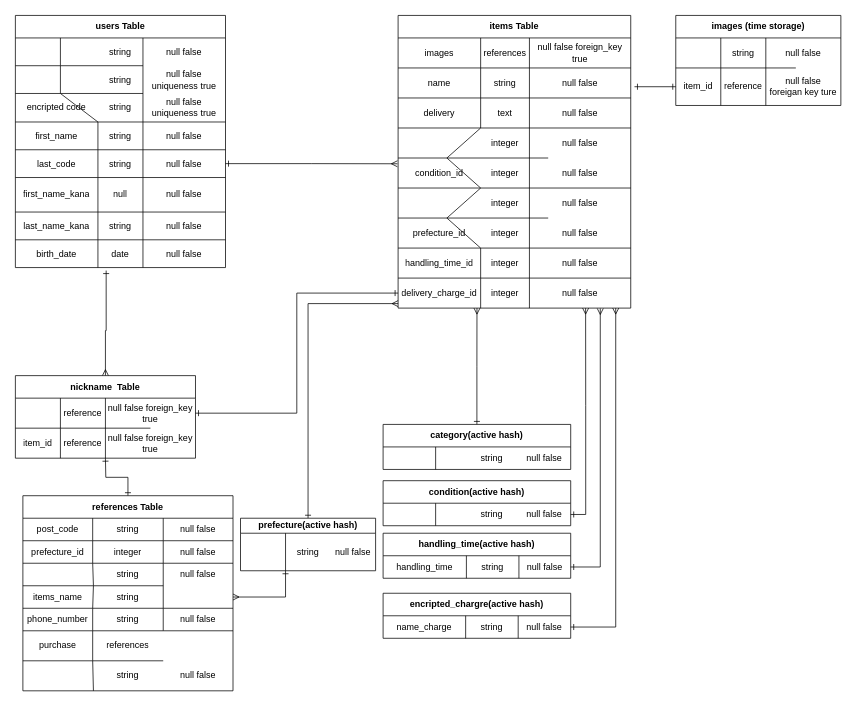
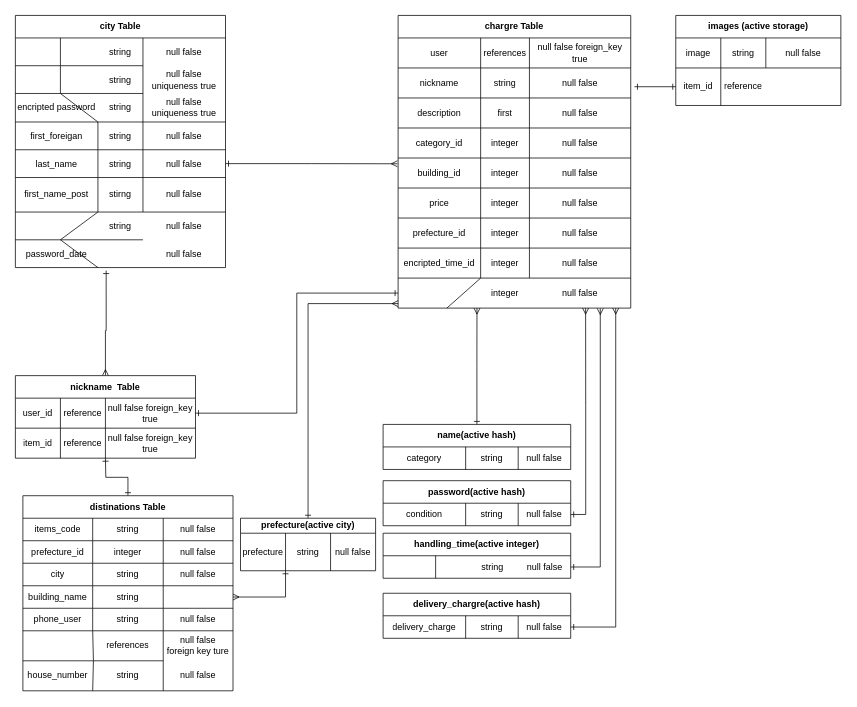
- <mxCell id="98" value="users Table" style="shape=table;html=1;whiteSpace=wrap;startSize=30;container=1;collapsible=0;childLayout=tableLayout;fontStyle=1;align=center;" parent="1" vertex="1"><mxGeometry y="20" width="280" height="336" as="geometry" x="20" /></mxCell>
+ <mxCell id="98" value="city Table" style="shape=table;html=1;whiteSpace=wrap;startSize=30;container=1;collapsible=0;childLayout=tableLayout;fontStyle=1;align=center;" parent="1" vertex="1"><mxGeometry y="20" width="280" height="336" as="geometry" x="20" /></mxCell>
- <mxCell id="61" value="items Table" style="shape=table;html=1;whiteSpace=wrap;startSize=30;container=1;collapsible=0;childLayout=tableLayout;fontStyle=1;align=center;" parent="1" vertex="1"><mxGeometry x="530" y="20" width="310" height="390" as="geometry" /></mxCell>
+ <mxCell id="61" value="chargre Table" style="shape=table;html=1;whiteSpace=wrap;startSize=30;container=1;collapsible=0;childLayout=tableLayout;fontStyle=1;align=center;" parent="1" vertex="1"><mxGeometry x="530" y="20" width="310" height="390" as="geometry" /></mxCell>
- <mxCell id="140" value="images (time storage)" style="shape=table;html=1;whiteSpace=wrap;startSize=30;container=1;collapsible=0;childLayout=tableLayout;fontStyle=1;align=center;" parent="1" vertex="1"><mxGeometry x="900" y="20" width="220" height="120" as="geometry" /></mxCell>
+ <mxCell id="140" value="images (active storage)" style="shape=table;html=1;whiteSpace=wrap;startSize=30;container=1;collapsible=0;childLayout=tableLayout;fontStyle=1;align=center;" parent="1" vertex="1"><mxGeometry x="900" y="20" width="220" height="120" as="geometry" /></mxCell>
- <mxCell id="63" value="images" style="shape=partialRectangle;html=1;whiteSpace=wrap;connectable=0;fillColor=none;top=0;left=0;bottom=0;right=0;overflow=hidden;" parent="62" vertex="1"><mxGeometry width="110" height="40" as="geometry" /></mxCell>
+ <mxCell id="63" value="user" style="shape=partialRectangle;html=1;whiteSpace=wrap;connectable=0;fillColor=none;top=0;left=0;bottom=0;right=0;overflow=hidden;" parent="62" vertex="1"><mxGeometry width="110" height="40" as="geometry" /></mxCell>
+ <mxCell id="142" value="image" style="shape=partialRectangle;html=1;whiteSpace=wrap;connectable=0;fillColor=none;top=0;left=0;bottom=0;right=0;overflow=hidden;" parent="141" vertex="1"><mxGeometry width="60" height="40" as="geometry" /></mxCell>
- <mxCell id="67" value="name" style="shape=partialRectangle;html=1;whiteSpace=wrap;connectable=0;fillColor=none;top=0;left=0;bottom=0;right=0;overflow=hidden;" parent="66" vertex="1"><mxGeometry width="110" height="40" as="geometry" /></mxCell>
+ <mxCell id="67" value="nickname" style="shape=partialRectangle;html=1;whiteSpace=wrap;connectable=0;fillColor=none;top=0;left=0;bottom=0;right=0;overflow=hidden;" parent="66" vertex="1"><mxGeometry width="110" height="40" as="geometry" /></mxCell>
- <mxCell id="148" value="null false&lt;br&gt;foreigan key ture" style="shape=partialRectangle;html=1;whiteSpace=wrap;connectable=0;fillColor=none;top=0;left=0;bottom=0;right=0;overflow=hidden;" parent="145" vertex="1"><mxGeometry x="120" width="100" height="50" as="geometry" /></mxCell>
- <mxCell id="106" value="encripted code" style="shape=partialRectangle;html=1;whiteSpace=wrap;connectable=0;fillColor=none;top=0;left=0;bottom=0;right=0;overflow=hidden;" parent="105" vertex="1"><mxGeometry width="110" height="38" as="geometry" /></mxCell>
+ <mxCell id="106" value="encripted password" style="shape=partialRectangle;html=1;whiteSpace=wrap;connectable=0;fillColor=none;top=0;left=0;bottom=0;right=0;overflow=hidden;" parent="105" vertex="1"><mxGeometry width="110" height="38" as="geometry" /></mxCell>
- <mxCell id="71" value="delivery" style="shape=partialRectangle;html=1;whiteSpace=wrap;connectable=0;fillColor=none;top=0;left=0;bottom=0;right=0;overflow=hidden;" parent="70" vertex="1"><mxGeometry width="110" height="40" as="geometry" /></mxCell>
+ <mxCell id="71" value="description" style="shape=partialRectangle;html=1;whiteSpace=wrap;connectable=0;fillColor=none;top=0;left=0;bottom=0;right=0;overflow=hidden;" parent="70" vertex="1"><mxGeometry width="110" height="40" as="geometry" /></mxCell>
- <mxCell id="72" value="text" style="shape=partialRectangle;html=1;whiteSpace=wrap;connectable=0;fillColor=none;top=0;left=0;bottom=0;right=0;overflow=hidden;" parent="70" vertex="1"><mxGeometry x="110" width="65" height="40" as="geometry" /></mxCell>
+ <mxCell id="72" value="first" style="shape=partialRectangle;html=1;whiteSpace=wrap;connectable=0;fillColor=none;top=0;left=0;bottom=0;right=0;overflow=hidden;" parent="70" vertex="1"><mxGeometry x="110" width="65" height="40" as="geometry" /></mxCell>
- <mxCell id="110" value="first_name" style="shape=partialRectangle;html=1;whiteSpace=wrap;connectable=0;fillColor=none;top=0;left=0;bottom=0;right=0;overflow=hidden;" parent="109" vertex="1"><mxGeometry width="110" height="37" as="geometry" /></mxCell>
+ <mxCell id="110" value="first_foreigan" style="shape=partialRectangle;html=1;whiteSpace=wrap;connectable=0;fillColor=none;top=0;left=0;bottom=0;right=0;overflow=hidden;" parent="109" vertex="1"><mxGeometry width="110" height="37" as="geometry" /></mxCell>
+ <mxCell id="75" value="category_id" style="shape=partialRectangle;html=1;whiteSpace=wrap;connectable=0;fillColor=none;top=0;left=0;bottom=0;right=0;overflow=hidden;" parent="74" vertex="1"><mxGeometry width="110" height="40" as="geometry" /></mxCell>
- <mxCell id="114" value="last_code" style="shape=partialRectangle;html=1;whiteSpace=wrap;connectable=0;fillColor=none;top=0;left=0;bottom=0;right=0;overflow=hidden;" parent="113" vertex="1"><mxGeometry width="110" height="37" as="geometry" /></mxCell>
+ <mxCell id="114" value="last_name" style="shape=partialRectangle;html=1;whiteSpace=wrap;connectable=0;fillColor=none;top=0;left=0;bottom=0;right=0;overflow=hidden;" parent="113" vertex="1"><mxGeometry width="110" height="37" as="geometry" /></mxCell>
- <mxCell id="79" value="condition_id" style="shape=partialRectangle;html=1;whiteSpace=wrap;connectable=0;fillColor=none;top=0;left=0;bottom=0;right=0;overflow=hidden;" parent="78" vertex="1"><mxGeometry width="110" height="40" as="geometry" /></mxCell>
+ <mxCell id="79" value="building_id" style="shape=partialRectangle;html=1;whiteSpace=wrap;connectable=0;fillColor=none;top=0;left=0;bottom=0;right=0;overflow=hidden;" parent="78" vertex="1"><mxGeometry width="110" height="40" as="geometry" /></mxCell>
- <mxCell id="118" value="first_name_kana" style="shape=partialRectangle;html=1;whiteSpace=wrap;connectable=0;fillColor=none;top=0;left=0;bottom=0;right=0;overflow=hidden;" parent="117" vertex="1"><mxGeometry width="110" height="46" as="geometry" /></mxCell>
+ <mxCell id="118" value="first_name_post" style="shape=partialRectangle;html=1;whiteSpace=wrap;connectable=0;fillColor=none;top=0;left=0;bottom=0;right=0;overflow=hidden;" parent="117" vertex="1"><mxGeometry width="110" height="46" as="geometry" /></mxCell>
- <mxCell id="119" value="null" style="shape=partialRectangle;html=1;whiteSpace=wrap;connectable=0;fillColor=none;top=0;left=0;bottom=0;right=0;overflow=hidden;" parent="117" vertex="1"><mxGeometry x="110" width="60" height="46" as="geometry" /></mxCell>
+ <mxCell id="119" value="stirng" style="shape=partialRectangle;html=1;whiteSpace=wrap;connectable=0;fillColor=none;top=0;left=0;bottom=0;right=0;overflow=hidden;" parent="117" vertex="1"><mxGeometry x="110" width="60" height="46" as="geometry" /></mxCell>
+ <mxCell id="83" value="price" style="shape=partialRectangle;html=1;whiteSpace=wrap;connectable=0;fillColor=none;top=0;left=0;bottom=0;right=0;overflow=hidden;" parent="82" vertex="1"><mxGeometry width="110" height="40" as="geometry" /></mxCell>
- <mxCell id="122" value="last_name_kana" style="shape=partialRectangle;html=1;whiteSpace=wrap;connectable=0;fillColor=none;top=0;left=0;bottom=0;right=0;overflow=hidden;" parent="121" vertex="1"><mxGeometry width="110" height="37" as="geometry" /></mxCell>
- <mxCell id="126" value="birth_date" style="shape=partialRectangle;html=1;whiteSpace=wrap;connectable=0;fillColor=none;top=0;left=0;bottom=0;right=0;overflow=hidden;" parent="125" vertex="1"><mxGeometry width="110" height="37" as="geometry" /></mxCell>
+ <mxCell id="126" value="password_date" style="shape=partialRectangle;html=1;whiteSpace=wrap;connectable=0;fillColor=none;top=0;left=0;bottom=0;right=0;overflow=hidden;" parent="125" vertex="1"><mxGeometry width="110" height="37" as="geometry" /></mxCell>
- <mxCell id="127" value="date" style="shape=partialRectangle;html=1;whiteSpace=wrap;connectable=0;fillColor=none;top=0;left=0;bottom=0;right=0;overflow=hidden;" parent="125" vertex="1"><mxGeometry x="110" width="60" height="37" as="geometry" /></mxCell>
- <mxCell id="91" value="handling_time_id" style="shape=partialRectangle;html=1;whiteSpace=wrap;connectable=0;fillColor=none;top=0;left=0;bottom=0;right=0;overflow=hidden;" parent="90" vertex="1"><mxGeometry width="110" height="40" as="geometry" /></mxCell>
+ <mxCell id="91" value="encripted_time_id" style="shape=partialRectangle;html=1;whiteSpace=wrap;connectable=0;fillColor=none;top=0;left=0;bottom=0;right=0;overflow=hidden;" parent="90" vertex="1"><mxGeometry width="110" height="40" as="geometry" /></mxCell>
- <mxCell id="95" value="delivery_charge_id" style="shape=partialRectangle;html=1;whiteSpace=wrap;connectable=0;fillColor=none;top=0;left=0;bottom=0;right=0;overflow=hidden;" parent="94" vertex="1"><mxGeometry width="110" height="40" as="geometry" /></mxCell>
+ <mxCell id="133" value="user_id" style="shape=partialRectangle;html=1;whiteSpace=wrap;connectable=0;fillColor=none;top=0;left=0;bottom=0;right=0;overflow=hidden;" parent="132" vertex="1"><mxGeometry width="60" height="40" as="geometry" /></mxCell>
- <mxCell id="41" value="category(active hash)" style="shape=table;html=1;whiteSpace=wrap;startSize=30;container=1;collapsible=0;childLayout=tableLayout;fontStyle=1;align=center;" parent="1" vertex="1"><mxGeometry x="510" y="565" width="250" height="60" as="geometry" /></mxCell>
+ <mxCell id="41" value="name(active hash)" style="shape=table;html=1;whiteSpace=wrap;startSize=30;container=1;collapsible=0;childLayout=tableLayout;fontStyle=1;align=center;" parent="1" vertex="1"><mxGeometry x="510" y="565" width="250" height="60" as="geometry" /></mxCell>
+ <mxCell id="43" value="category" style="shape=partialRectangle;html=1;whiteSpace=wrap;connectable=0;fillColor=none;top=0;left=0;bottom=0;right=0;overflow=hidden;" parent="42" vertex="1"><mxGeometry width="110" height="30" as="geometry" /></mxCell>
- <mxCell id="46" value="condition(active hash)" style="shape=table;html=1;whiteSpace=wrap;startSize=30;container=1;collapsible=0;childLayout=tableLayout;fontStyle=1;align=center;" parent="1" vertex="1"><mxGeometry x="510" y="640" width="250" height="60" as="geometry" /></mxCell>
+ <mxCell id="46" value="password(active hash)" style="shape=table;html=1;whiteSpace=wrap;startSize=30;container=1;collapsible=0;childLayout=tableLayout;fontStyle=1;align=center;" parent="1" vertex="1"><mxGeometry x="510" y="640" width="250" height="60" as="geometry" /></mxCell>
- <mxCell id="5" value="references Table" style="shape=table;html=1;whiteSpace=wrap;startSize=30;container=1;collapsible=0;childLayout=tableLayout;fontStyle=1;align=center;" parent="1" vertex="1"><mxGeometry x="30" y="660" width="280" height="260" as="geometry" /></mxCell>
+ <mxCell id="5" value="distinations Table" style="shape=table;html=1;whiteSpace=wrap;startSize=30;container=1;collapsible=0;childLayout=tableLayout;fontStyle=1;align=center;" parent="1" vertex="1"><mxGeometry x="30" y="660" width="280" height="260" as="geometry" /></mxCell>
+ <mxCell id="48" value="condition" style="shape=partialRectangle;html=1;whiteSpace=wrap;connectable=0;fillColor=none;top=0;left=0;bottom=0;right=0;overflow=hidden;" parent="47" vertex="1"><mxGeometry width="110" height="30" as="geometry" /></mxCell>
- <mxCell id="35" value="prefecture(active hash)" style="shape=table;html=1;whiteSpace=wrap;startSize=20;container=1;collapsible=0;childLayout=tableLayout;fontStyle=1;align=center;" parent="1" vertex="1"><mxGeometry x="320" y="690" width="180" height="70" as="geometry" /></mxCell>
+ <mxCell id="35" value="prefecture(active city)" style="shape=table;html=1;whiteSpace=wrap;startSize=20;container=1;collapsible=0;childLayout=tableLayout;fontStyle=1;align=center;" parent="1" vertex="1"><mxGeometry x="320" y="690" width="180" height="70" as="geometry" /></mxCell>
- <mxCell id="7" value="post_code" style="shape=partialRectangle;html=1;whiteSpace=wrap;connectable=0;fillColor=none;top=0;left=0;bottom=0;right=0;overflow=hidden;" parent="6" vertex="1"><mxGeometry width="93" height="30" as="geometry" /></mxCell>
+ <mxCell id="7" value="items_code" style="shape=partialRectangle;html=1;whiteSpace=wrap;connectable=0;fillColor=none;top=0;left=0;bottom=0;right=0;overflow=hidden;" parent="6" vertex="1"><mxGeometry width="93" height="30" as="geometry" /></mxCell>
- <mxCell id="51" value="handling_time(active hash)" style="shape=table;html=1;whiteSpace=wrap;startSize=30;container=1;collapsible=0;childLayout=tableLayout;fontStyle=1;align=center;" parent="1" vertex="1"><mxGeometry x="510" y="710" width="250" height="60" as="geometry" /></mxCell>
+ <mxCell id="51" value="handling_time(active integer)" style="shape=table;html=1;whiteSpace=wrap;startSize=30;container=1;collapsible=0;childLayout=tableLayout;fontStyle=1;align=center;" parent="1" vertex="1"><mxGeometry x="510" y="710" width="250" height="60" as="geometry" /></mxCell>
+ <mxCell id="37" value="prefecture" style="shape=partialRectangle;html=1;whiteSpace=wrap;connectable=0;fillColor=none;top=0;left=0;bottom=0;right=0;overflow=hidden;" parent="36" vertex="1"><mxGeometry width="60" height="50" as="geometry" /></mxCell>
- <mxCell id="53" value="handling_time" style="shape=partialRectangle;html=1;whiteSpace=wrap;connectable=0;fillColor=none;top=0;left=0;bottom=0;right=0;overflow=hidden;" parent="52" vertex="1"><mxGeometry width="111" height="30" as="geometry" /></mxCell>
+ <mxCell id="15" value="city" style="shape=partialRectangle;html=1;whiteSpace=wrap;connectable=0;fillColor=none;top=0;left=0;bottom=0;right=0;overflow=hidden;" parent="14" vertex="1"><mxGeometry width="93" height="30" as="geometry" /></mxCell>
- <mxCell id="19" value="items_name" style="shape=partialRectangle;html=1;whiteSpace=wrap;connectable=0;fillColor=none;top=0;left=0;bottom=0;right=0;overflow=hidden;" parent="18" vertex="1"><mxGeometry width="93" height="30" as="geometry" /></mxCell>
+ <mxCell id="19" value="building_name" style="shape=partialRectangle;html=1;whiteSpace=wrap;connectable=0;fillColor=none;top=0;left=0;bottom=0;right=0;overflow=hidden;" parent="18" vertex="1"><mxGeometry width="93" height="30" as="geometry" /></mxCell>
- <mxCell id="56" value="encripted_chargre(active hash)" style="shape=table;html=1;whiteSpace=wrap;startSize=30;container=1;collapsible=0;childLayout=tableLayout;fontStyle=1;align=center;" parent="1" vertex="1"><mxGeometry x="510" y="790" width="250" height="60" as="geometry" /></mxCell>
+ <mxCell id="56" value="delivery_chargre(active hash)" style="shape=table;html=1;whiteSpace=wrap;startSize=30;container=1;collapsible=0;childLayout=tableLayout;fontStyle=1;align=center;" parent="1" vertex="1"><mxGeometry x="510" y="790" width="250" height="60" as="geometry" /></mxCell>
- <mxCell id="23" value="phone_number" style="shape=partialRectangle;html=1;whiteSpace=wrap;connectable=0;fillColor=none;top=0;left=0;bottom=0;right=0;overflow=hidden;" parent="22" vertex="1"><mxGeometry width="93" height="30" as="geometry" /></mxCell>
+ <mxCell id="23" value="phone_user" style="shape=partialRectangle;html=1;whiteSpace=wrap;connectable=0;fillColor=none;top=0;left=0;bottom=0;right=0;overflow=hidden;" parent="22" vertex="1"><mxGeometry width="93" height="30" as="geometry" /></mxCell>
- <mxCell id="58" value="name_charge" style="shape=partialRectangle;html=1;whiteSpace=wrap;connectable=0;fillColor=none;top=0;left=0;bottom=0;right=0;overflow=hidden;" parent="57" vertex="1"><mxGeometry width="110" height="30" as="geometry" /></mxCell>
+ <mxCell id="58" value="delivery_charge" style="shape=partialRectangle;html=1;whiteSpace=wrap;connectable=0;fillColor=none;top=0;left=0;bottom=0;right=0;overflow=hidden;" parent="57" vertex="1"><mxGeometry width="110" height="30" as="geometry" /></mxCell>
- <mxCell id="27" value="purchase" style="shape=partialRectangle;html=1;whiteSpace=wrap;connectable=0;fillColor=none;top=0;left=0;bottom=0;right=0;overflow=hidden;" parent="26" vertex="1"><mxGeometry width="93" height="40" as="geometry" /></mxCell>
+ <mxCell id="29" value="null false&lt;br&gt;foreign key ture" style="shape=partialRectangle;html=1;whiteSpace=wrap;connectable=0;fillColor=none;top=0;left=0;bottom=0;right=0;overflow=hidden;" parent="26" vertex="1"><mxGeometry x="187" width="93" height="40" as="geometry" /></mxCell>
+ <mxCell id="31" value="house_number" style="shape=partialRectangle;html=1;whiteSpace=wrap;connectable=0;fillColor=none;top=0;left=0;bottom=0;right=0;overflow=hidden;" parent="30" vertex="1"><mxGeometry width="93" height="40" as="geometry" /></mxCell>
